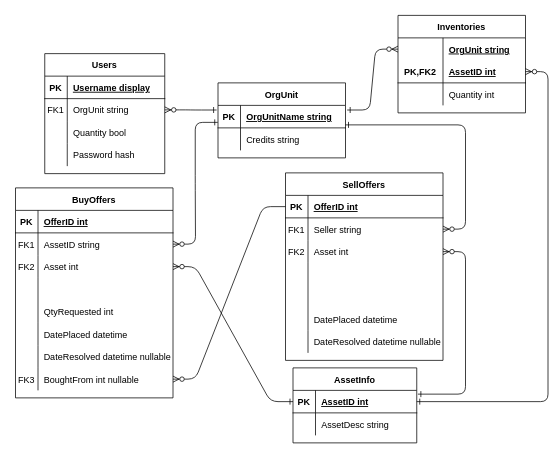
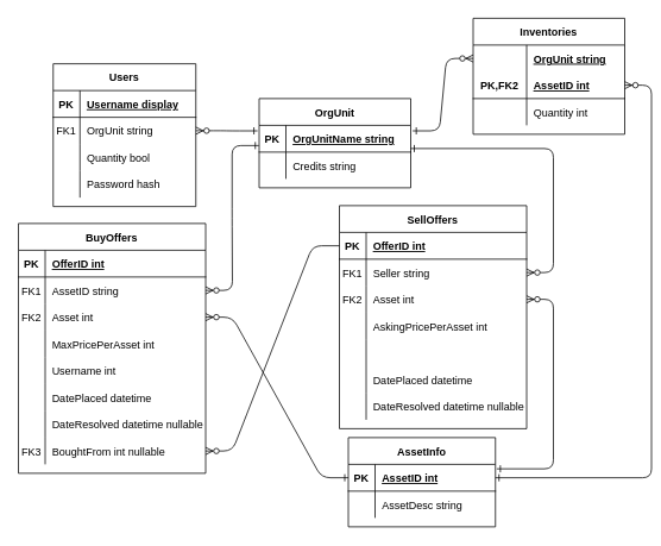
+ <mxCell id="83" value="AskingPricePerAsset int" style="shape=partialRectangle;connectable=0;fillColor=none;top=0;left=0;bottom=0;right=0;align=left;spacingLeft=6;overflow=hidden;" vertex="1" parent="81"><mxGeometry x="30" width="180" height="30" as="geometry" /></mxCell>
+ <mxCell id="53" value="MaxPricePerAsset int" style="shape=partialRectangle;connectable=0;fillColor=none;top=0;left=0;bottom=0;right=0;align=left;spacingLeft=6;overflow=hidden;" vertex="1" parent="51"><mxGeometry x="30" width="180" height="30" as="geometry" /></mxCell>
- <mxCell id="56" value="QtyRequested int" style="shape=partialRectangle;connectable=0;fillColor=none;top=0;left=0;bottom=0;right=0;align=left;spacingLeft=6;overflow=hidden;" vertex="1" parent="54"><mxGeometry x="30" width="180" height="30" as="geometry" /></mxCell>
+ <mxCell id="56" value="Username int" style="shape=partialRectangle;connectable=0;fillColor=none;top=0;left=0;bottom=0;right=0;align=left;spacingLeft=6;overflow=hidden;" vertex="1" parent="54"><mxGeometry x="30" width="180" height="30" as="geometry" /></mxCell>
